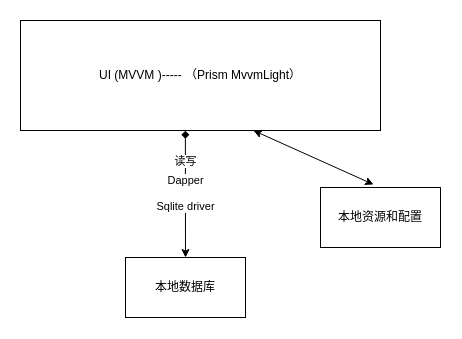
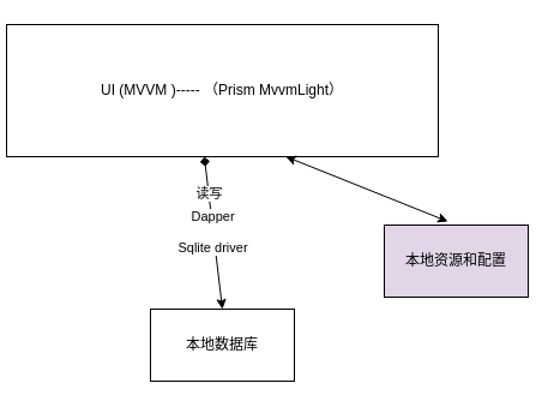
- <mxCell id="2" value="UI (MVVM )----- （Prism MvvmLight）" style="rounded=0;whiteSpace=wrap;html=1;" vertex="1" parent="1"><mxGeometry x="20" y="20" width="360" height="110" as="geometry" /></mxCell>
+ <mxCell id="2" value="UI (MVVM )----- （Prism MvvmLight）" style="rounded=0;whiteSpace=wrap;html=1;" vertex="1" parent="1"><mxGeometry x="5" y="20" width="360" height="110" as="geometry" /></mxCell>
- <mxCell id="6" value="本地资源和配置" style="rounded=0;whiteSpace=wrap;html=1;" vertex="1" parent="1"><mxGeometry x="320" y="187" width="120" height="60" as="geometry" /></mxCell>
+ <mxCell id="6" value="本地资源和配置" style="rounded=0;whiteSpace=wrap;html=1;fillColor=#e1d5e7;" vertex="1" parent="1"><mxGeometry x="320" y="187" width="120" height="60" as="geometry" /></mxCell>
